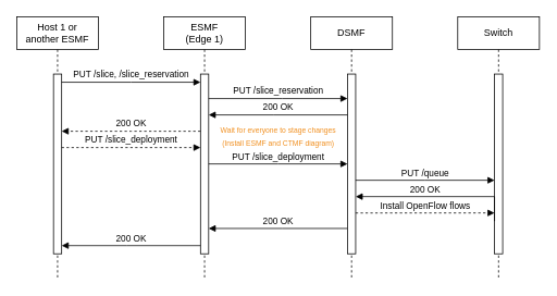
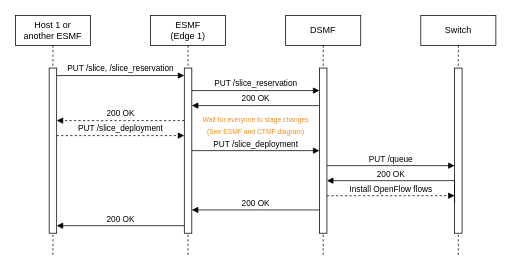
- <mxCell id="21" value="&lt;font style=&quot;font-size: 9px;&quot;&gt;Wait for everyone to stage changes&lt;br&gt;(Install ESMF and CTMF diagram)&lt;/font&gt;" style="text;html=1;align=center;verticalAlign=middle;resizable=0;points=[];autosize=1;fontColor=#F08F1F;" parent="1" vertex="1"><mxGeometry x="260" y="146" width="160" height="40" as="geometry" /></mxCell>
+ <mxCell id="21" value="&lt;font style=&quot;font-size: 9px;&quot;&gt;Wait for everyone to stage changes&lt;br&gt;(See ESMF and CTMF diagram)&lt;/font&gt;" style="text;html=1;align=center;verticalAlign=middle;resizable=0;points=[];autosize=1;fontColor=#F08F1F;" parent="1" vertex="1"><mxGeometry x="260" y="146" width="160" height="40" as="geometry" /></mxCell>
